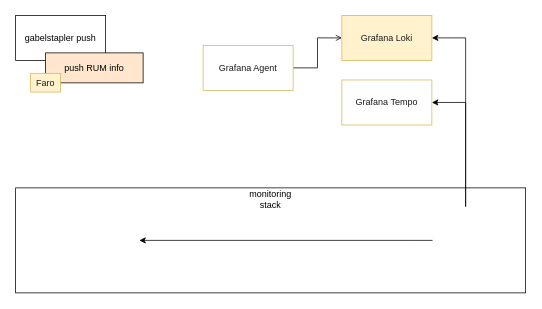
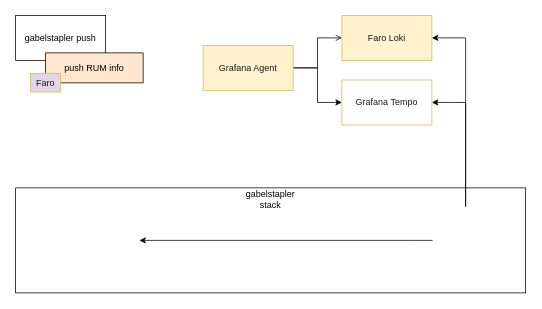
- <mxCell id="17" value="&lt;font color=&quot;#1a1a1a&quot;&gt;Grafana Loki&lt;/font&gt;" style="rounded=0;whiteSpace=wrap;html=1;fillColor=#fff2cc;strokeColor=#d6b656;" vertex="1" parent="1"><mxGeometry x="455" y="20" width="120" height="60" as="geometry" /></mxCell>
+ <mxCell id="17" value="&lt;font color=&quot;#1a1a1a&quot;&gt;Faro Loki&lt;/font&gt;" style="rounded=0;whiteSpace=wrap;html=1;fillColor=#fff2cc;strokeColor=#d6b656;" vertex="1" parent="1"><mxGeometry x="455" y="20" width="120" height="60" as="geometry" /></mxCell>
- <mxCell id="6" value="&lt;font color=&quot;#1a1a1a&quot;&gt;Grafana Agent&lt;/font&gt;" style="rounded=0;whiteSpace=wrap;html=1;fillColor=#ffffff;strokeColor=#d6b656;" vertex="1" parent="1"><mxGeometry x="270" y="60" width="120" height="60" as="geometry" /></mxCell>
+ <mxCell id="6" value="&lt;font color=&quot;#1a1a1a&quot;&gt;Grafana Agent&lt;/font&gt;" style="rounded=0;whiteSpace=wrap;html=1;fillColor=#fff2cc;strokeColor=#d6b656;" vertex="1" parent="1"><mxGeometry x="270" y="60" width="120" height="60" as="geometry" /></mxCell>
- <mxCell id="15" value="&lt;font color=&quot;#1a1a1a&quot;&gt;Faro&lt;/font&gt;" style="rounded=0;whiteSpace=wrap;html=1;fillColor=#fff2cc;strokeColor=#d6b656;" vertex="1" parent="1"><mxGeometry x="40" y="97.26" width="40" height="25" as="geometry" /></mxCell>
+ <mxCell id="15" value="&lt;font color=&quot;#1a1a1a&quot;&gt;Faro&lt;/font&gt;" style="rounded=0;whiteSpace=wrap;html=1;fillColor=#e1d5e7;strokeColor=#d6b656;" vertex="1" parent="1"><mxGeometry x="40" y="97.26" width="40" height="25" as="geometry" /></mxCell>
+ <mxCell id="5" style="edgeStyle=orthogonalEdgeStyle;rounded=0;orthogonalLoop=1;jettySize=auto;html=1;exitX=1;exitY=0.5;exitDx=0;exitDy=0;entryX=0;entryY=0.5;entryDx=0;entryDy=0;" edge="1" parent="1" source="6" target="18"><mxGeometry relative="1" as="geometry" /></mxCell>
- <mxCell id="9" value="&lt;div&gt;monitoring&lt;/div&gt;&lt;div&gt;stack&lt;br&gt;&lt;/div&gt;" style="text;html=1;strokeColor=none;fillColor=none;align=center;verticalAlign=middle;whiteSpace=wrap;rounded=0;" vertex="1" parent="1"><mxGeometry x="20" y="250" width="680" height="30" as="geometry" /></mxCell>
+ <mxCell id="9" value="&lt;div&gt;gabelstapler&lt;/div&gt;&lt;div&gt;stack&lt;br&gt;&lt;/div&gt;" style="text;html=1;strokeColor=none;fillColor=none;align=center;verticalAlign=middle;whiteSpace=wrap;rounded=0;" vertex="1" parent="1"><mxGeometry x="20" y="250" width="680" height="30" as="geometry" /></mxCell>
